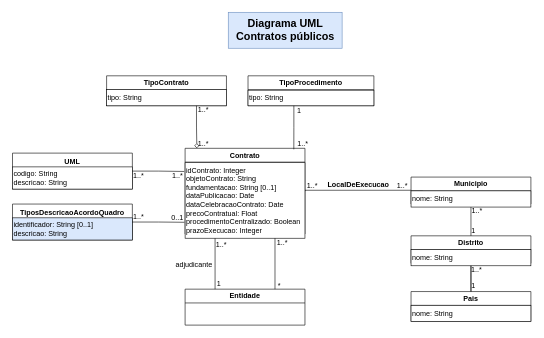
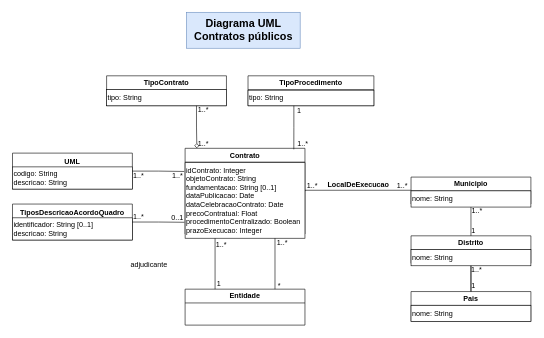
- <mxCell id="26" value="&lt;font color=&quot;#000000&quot;&gt;Diagrama UML&lt;/font&gt;&lt;div style=&quot;font-size: 18px;&quot;&gt;&lt;font color=&quot;#000000&quot;&gt;Contratos públicos&lt;/font&gt;&lt;/div&gt;" style="text;html=1;align=center;verticalAlign=middle;resizable=0;points=[];autosize=1;strokeColor=#6c8ebf;fillColor=#dae8fc;fontStyle=1;fontSize=18;" parent="1" vertex="1"><mxGeometry x="380" y="20" width="190" height="60" as="geometry" /></mxCell>
+ <mxCell id="26" value="&lt;font color=&quot;#000000&quot;&gt;Diagrama UML&lt;/font&gt;&lt;div style=&quot;font-size: 18px;&quot;&gt;&lt;font color=&quot;#000000&quot;&gt;Contratos públicos&lt;/font&gt;&lt;/div&gt;" style="text;html=1;align=center;verticalAlign=middle;resizable=0;points=[];autosize=1;strokeColor=#6c8ebf;fillColor=#dae8fc;fontStyle=1;fontSize=18;" parent="1" vertex="1"><mxGeometry x="310" y="20" width="190" height="60" as="geometry" /></mxCell>
- <mxCell id="18" value="identificador: String&lt;span style=&quot;text-align: justify;&quot;&gt;&amp;nbsp;[0..1]&lt;/span&gt;&lt;br&gt;descricao:&amp;nbsp;String" style="whiteSpace=wrap;html=1;align=left;fillColor=#dae8fc;" parent="17" vertex="1"><mxGeometry y="23" width="200" height="37" as="geometry" /></mxCell>
+ <mxCell id="18" value="identificador: String&lt;span style=&quot;text-align: justify;&quot;&gt;&amp;nbsp;[0..1]&lt;/span&gt;&lt;br&gt;descricao:&amp;nbsp;String" style="whiteSpace=wrap;html=1;align=left;" parent="17" vertex="1"><mxGeometry y="23" width="200" height="37" as="geometry" /></mxCell>
- <mxCell id="10" value="adjudicante" style="text;html=1;align=center;verticalAlign=middle;whiteSpace=wrap;rounded=0;" parent="1" vertex="1"><mxGeometry x="293" y="427" width="60" height="30" as="geometry" /></mxCell>
+ <mxCell id="10" value="adjudicante" style="text;html=1;align=center;verticalAlign=middle;whiteSpace=wrap;rounded=0;" parent="1" vertex="1"><mxGeometry x="218" y="427" width="60" height="30" as="geometry" /></mxCell>
